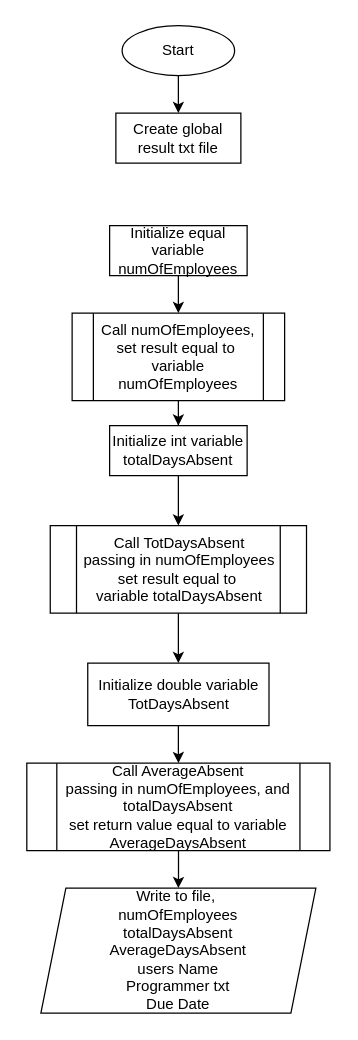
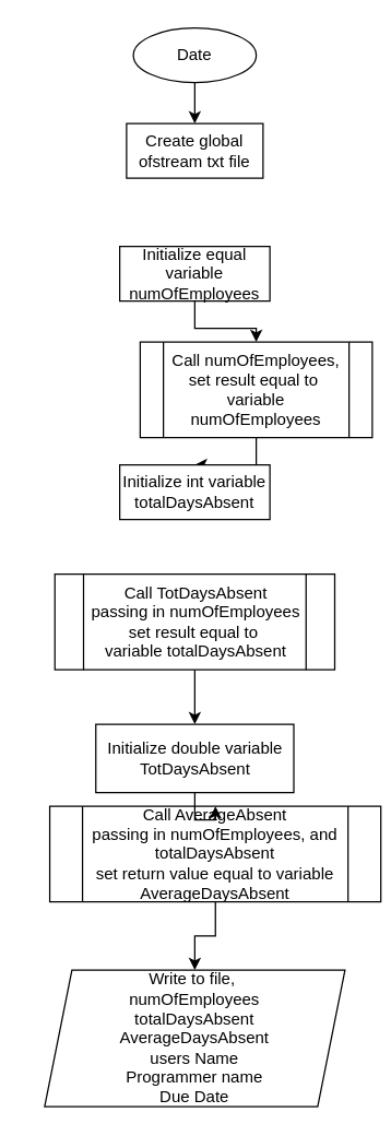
- <mxCell id="3" value="Start" style="ellipse;whiteSpace=wrap;html=1;" vertex="1" parent="1"><mxGeometry x="97" y="20" width="90" height="40" as="geometry" /></mxCell>
+ <mxCell id="3" value="Date" style="ellipse;whiteSpace=wrap;html=1;" vertex="1" parent="1"><mxGeometry x="97" y="20" width="90" height="40" as="geometry" /></mxCell>
- <mxCell id="6" value="Create global result txt file" style="rounded=0;whiteSpace=wrap;html=1;" vertex="1" parent="1"><mxGeometry x="92" y="90" width="100" height="40" as="geometry" /></mxCell>
+ <mxCell id="6" value="Create global ofstream txt file" style="rounded=0;whiteSpace=wrap;html=1;" vertex="1" parent="1"><mxGeometry x="92" y="90" width="100" height="40" as="geometry" /></mxCell>
- <mxCell id="10" value="Call numOfEmployees,&lt;br&gt;set result equal to&amp;nbsp;&lt;br&gt;variable numOfEmployees" style="shape=process;whiteSpace=wrap;html=1;backgroundOutline=1;" vertex="1" parent="1"><mxGeometry x="57" y="250" width="170" height="70" as="geometry" /></mxCell>
+ <mxCell id="10" value="Call numOfEmployees,&lt;br&gt;set result equal to&amp;nbsp;&lt;br&gt;variable numOfEmployees" style="shape=process;whiteSpace=wrap;html=1;backgroundOutline=1;" vertex="1" parent="1"><mxGeometry x="102" y="250" width="170" height="70" as="geometry" /></mxCell>
- <mxCell id="11" value="" style="edgeStyle=orthogonalEdgeStyle;rounded=0;orthogonalLoop=1;jettySize=auto;html=1;" edge="1" parent="1" source="12" target="5"><mxGeometry relative="1" as="geometry" /></mxCell>
- <mxCell id="14" value="Call AverageAbsent&lt;br&gt;passing in numOfEmployees, and totalDaysAbsent&lt;br&gt;set return value equal to variable AverageDaysAbsent" style="shape=process;whiteSpace=wrap;html=1;backgroundOutline=1;" vertex="1" parent="1"><mxGeometry x="20.75" y="610" width="242.5" height="70" as="geometry" /></mxCell>
+ <mxCell id="14" value="Call AverageAbsent&lt;br&gt;passing in numOfEmployees, and totalDaysAbsent&lt;br&gt;set return value equal to variable AverageDaysAbsent" style="shape=process;whiteSpace=wrap;html=1;backgroundOutline=1;" vertex="1" parent="1"><mxGeometry x="35.75" y="590" width="242.5" height="70" as="geometry" /></mxCell>
- <mxCell id="17" value="Write to file,&amp;nbsp;&lt;br&gt;numOfEmployees&lt;br&gt;totalDaysAbsent&lt;br&gt;AverageDaysAbsent&lt;br&gt;users Name&lt;br&gt;Programmer txt&lt;br&gt;Due Date" style="shape=parallelogram;perimeter=parallelogramPerimeter;whiteSpace=wrap;html=1;fixedSize=1;" vertex="1" parent="1"><mxGeometry x="32" y="710" width="220" height="100" as="geometry" /></mxCell>
+ <mxCell id="17" value="Write to file,&amp;nbsp;&lt;br&gt;numOfEmployees&lt;br&gt;totalDaysAbsent&lt;br&gt;AverageDaysAbsent&lt;br&gt;users Name&lt;br&gt;Programmer name&lt;br&gt;Due Date" style="shape=parallelogram;perimeter=parallelogramPerimeter;whiteSpace=wrap;html=1;fixedSize=1;" vertex="1" parent="1"><mxGeometry x="32" y="710" width="220" height="100" as="geometry" /></mxCell>
